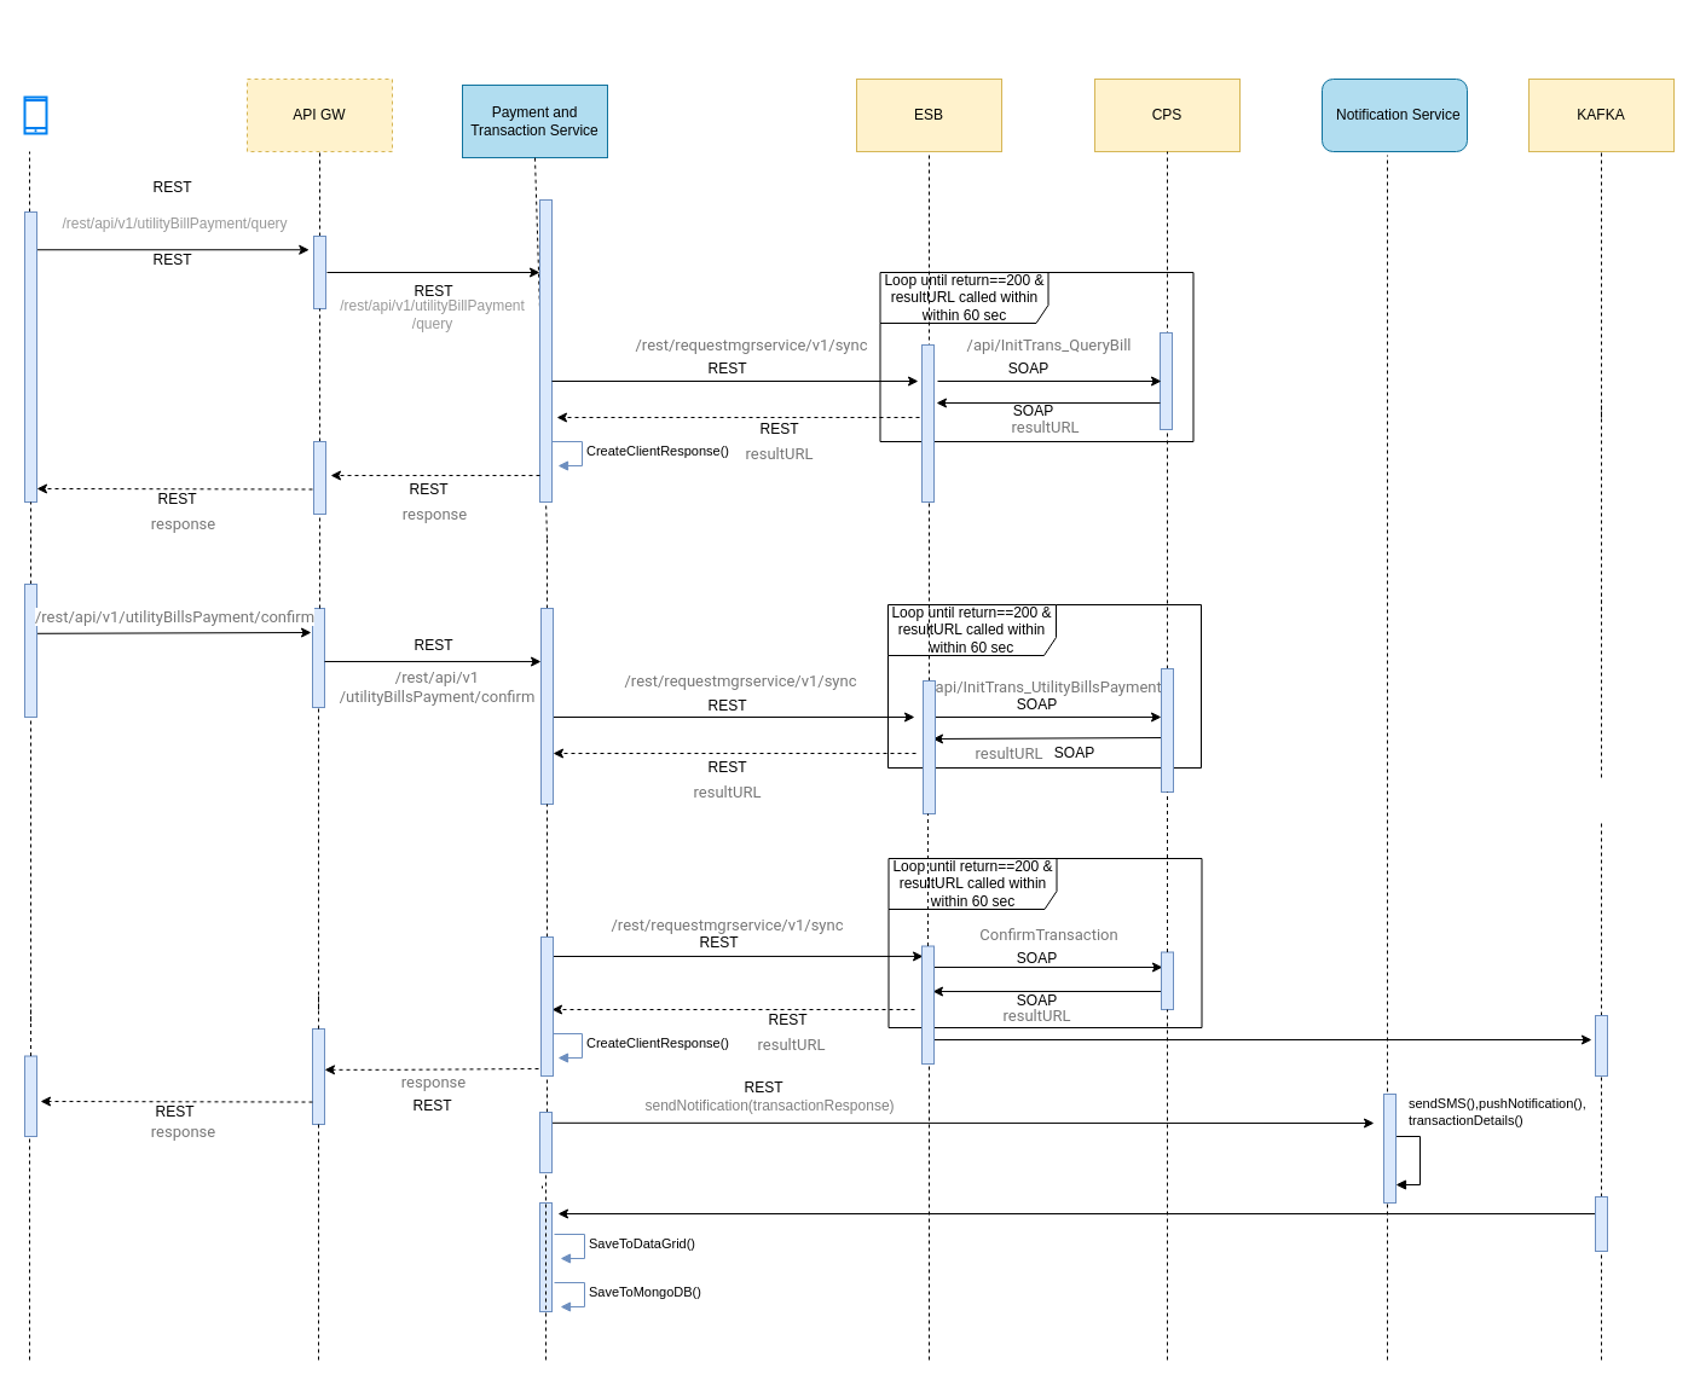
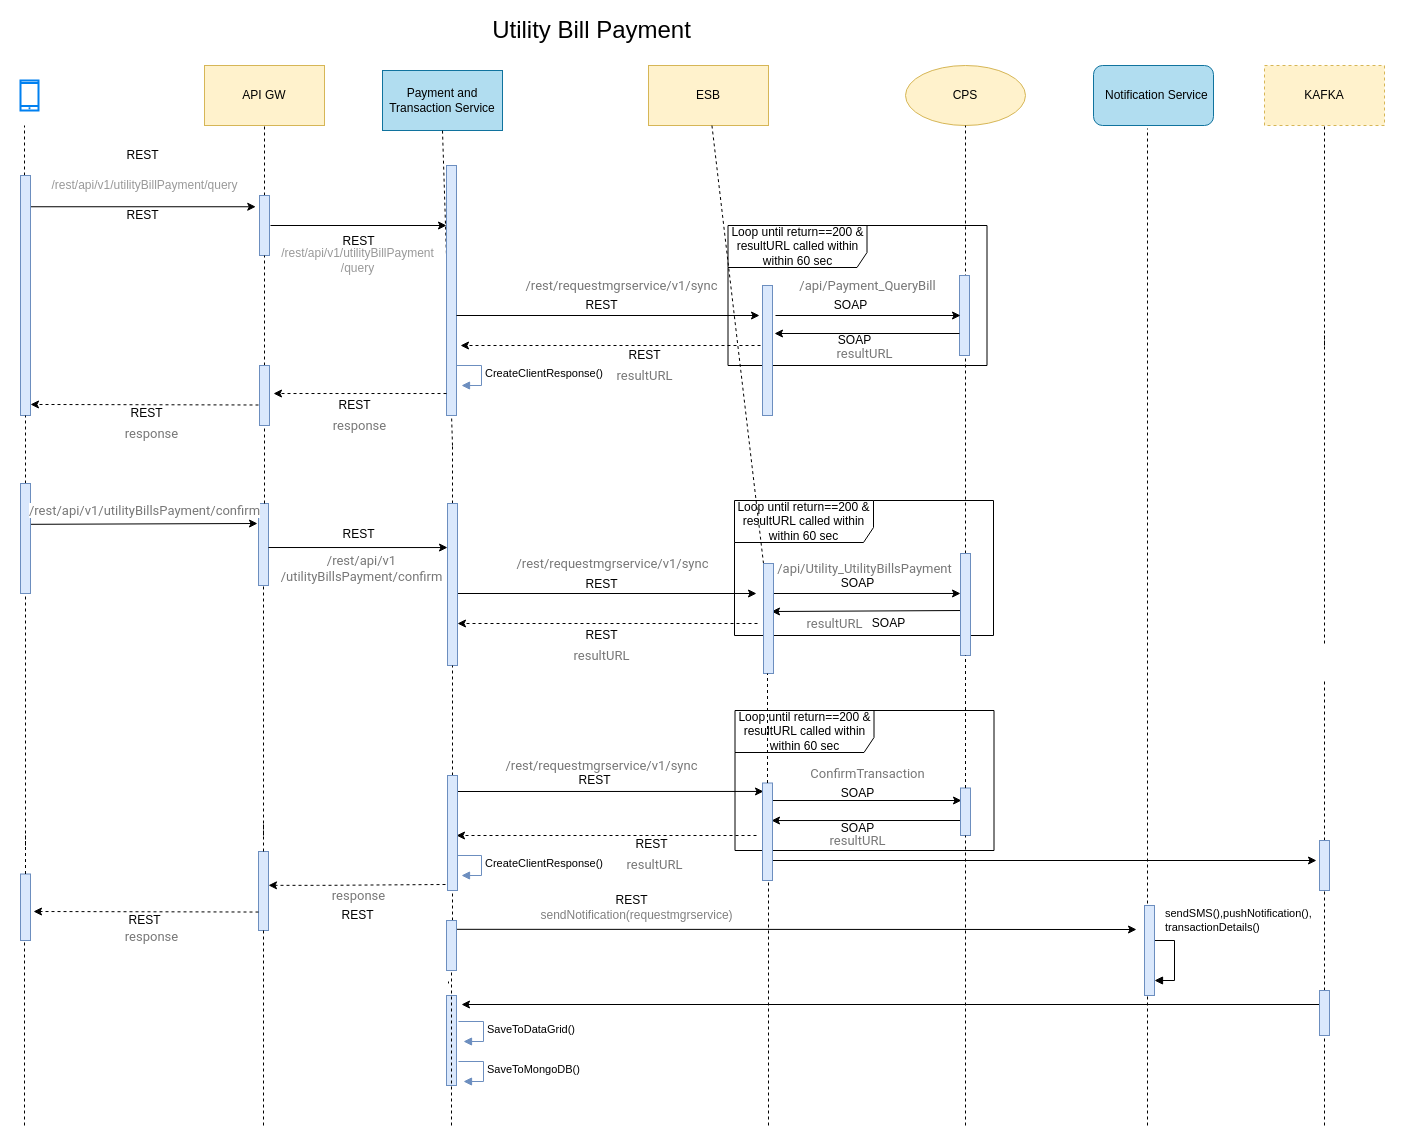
+ <mxCell id="5" value="&lt;font style=&quot;font-size: 24px&quot;&gt;Utility Bill Payment&lt;/font&gt;" style="text;html=1;align=center;verticalAlign=middle;resizable=0;points=[];autosize=1;" parent="1" vertex="1"><mxGeometry x="486" y="20" width="210" height="20" as="geometry" /></mxCell>
- <mxCell id="6" value="API GW" style="rounded=0;whiteSpace=wrap;html=1;fillColor=#fff2cc;strokeColor=#d6b656;dashed=1;" parent="1" vertex="1"><mxGeometry x="204" y="65" width="120" height="60" as="geometry" /></mxCell>
+ <mxCell id="6" value="API GW" style="rounded=0;whiteSpace=wrap;html=1;fillColor=#fff2cc;strokeColor=#d6b656;" parent="1" vertex="1"><mxGeometry x="204" y="65" width="120" height="60" as="geometry" /></mxCell>
- <mxCell id="23" value="ESB" style="rounded=0;whiteSpace=wrap;html=1;fillColor=#fff2cc;strokeColor=#d6b656;" parent="1" vertex="1"><mxGeometry x="708" y="65" width="120" height="60" as="geometry" /></mxCell>
+ <mxCell id="23" value="ESB" style="rounded=0;whiteSpace=wrap;html=1;fillColor=#fff2cc;strokeColor=#d6b656;" parent="1" vertex="1"><mxGeometry x="648" y="65" width="120" height="60" as="geometry" /></mxCell>
- <mxCell id="8" value="CPS" style="rounded=0;whiteSpace=wrap;html=1;fillColor=#fff2cc;strokeColor=#d6b656;" parent="1" vertex="1"><mxGeometry x="905" y="65" width="120" height="60" as="geometry" /></mxCell>
+ <mxCell id="8" value="CPS" style="ellipse;whiteSpace=wrap;html=1;fillColor=#fff2cc;strokeColor=#d6b656;" parent="1" vertex="1"><mxGeometry x="905" y="65" width="120" height="60" as="geometry" /></mxCell>
- <mxCell id="49" value="KAFKA" style="rounded=0;whiteSpace=wrap;html=1;fillColor=#fff2cc;strokeColor=#d6b656;" parent="1" vertex="1"><mxGeometry x="1264" y="65" width="120" height="60" as="geometry" /></mxCell>
+ <mxCell id="49" value="KAFKA" style="rounded=0;whiteSpace=wrap;html=1;fillColor=#fff2cc;strokeColor=#d6b656;dashed=1;" parent="1" vertex="1"><mxGeometry x="1264" y="65" width="120" height="60" as="geometry" /></mxCell>
- <mxCell id="63" value="&lt;span style=&quot;color: rgb(119 , 119 , 119) ; font-family: &amp;#34;roboto&amp;#34; , &amp;#34;robotodraft&amp;#34; , &amp;#34;helvetica&amp;#34; , &amp;#34;arial&amp;#34; , sans-serif ; font-size: 13px ; background-color: rgb(255 , 255 , 255)&quot;&gt;/api/&lt;/span&gt;&lt;span style=&quot;color: rgb(119 , 119 , 119) ; font-family: &amp;#34;roboto&amp;#34; , &amp;#34;robotodraft&amp;#34; , &amp;#34;helvetica&amp;#34; , &amp;#34;arial&amp;#34; , sans-serif ; font-size: 13px ; background-color: rgb(255 , 255 , 255)&quot;&gt;InitTrans_QueryBill&lt;/span&gt;" style="text;html=1;align=center;verticalAlign=middle;resizable=0;points=[];autosize=1;" parent="1" vertex="1"><mxGeometry x="792" y="275" width="150" height="20" as="geometry" /></mxCell>
+ <mxCell id="63" value="&lt;span style=&quot;color: rgb(119 , 119 , 119) ; font-family: &amp;#34;roboto&amp;#34; , &amp;#34;robotodraft&amp;#34; , &amp;#34;helvetica&amp;#34; , &amp;#34;arial&amp;#34; , sans-serif ; font-size: 13px ; background-color: rgb(255 , 255 , 255)&quot;&gt;/api/&lt;/span&gt;&lt;span style=&quot;color: rgb(119 , 119 , 119) ; font-family: &amp;#34;roboto&amp;#34; , &amp;#34;robotodraft&amp;#34; , &amp;#34;helvetica&amp;#34; , &amp;#34;arial&amp;#34; , sans-serif ; font-size: 13px ; background-color: rgb(255 , 255 , 255)&quot;&gt;Payment_QueryBill&lt;/span&gt;" style="text;html=1;align=center;verticalAlign=middle;resizable=0;points=[];autosize=1;" parent="1" vertex="1"><mxGeometry x="792" y="275" width="150" height="20" as="geometry" /></mxCell>
- <mxCell id="17" value="&lt;span style=&quot;color: rgb(119 , 119 , 119) ; font-family: &amp;#34;roboto&amp;#34; , &amp;#34;robotodraft&amp;#34; , &amp;#34;helvetica&amp;#34; , &amp;#34;arial&amp;#34; , sans-serif ; font-size: 13px ; background-color: rgb(255 , 255 , 255)&quot;&gt;/api/&lt;/span&gt;&lt;span style=&quot;color: rgb(119 , 119 , 119) ; font-family: &amp;#34;roboto&amp;#34; , &amp;#34;robotodraft&amp;#34; , &amp;#34;helvetica&amp;#34; , &amp;#34;arial&amp;#34; , sans-serif ; font-size: 13px ; background-color: rgb(255 , 255 , 255)&quot;&gt;InitTrans_UtilityBillsPayment&lt;/span&gt;" style="text;html=1;align=center;verticalAlign=middle;resizable=0;points=[];autosize=1;" parent="1" vertex="1"><mxGeometry x="764" y="558" width="200" height="20" as="geometry" /></mxCell>
+ <mxCell id="17" value="&lt;span style=&quot;color: rgb(119 , 119 , 119) ; font-family: &amp;#34;roboto&amp;#34; , &amp;#34;robotodraft&amp;#34; , &amp;#34;helvetica&amp;#34; , &amp;#34;arial&amp;#34; , sans-serif ; font-size: 13px ; background-color: rgb(255 , 255 , 255)&quot;&gt;/api/&lt;/span&gt;&lt;span style=&quot;color: rgb(119 , 119 , 119) ; font-family: &amp;#34;roboto&amp;#34; , &amp;#34;robotodraft&amp;#34; , &amp;#34;helvetica&amp;#34; , &amp;#34;arial&amp;#34; , sans-serif ; font-size: 13px ; background-color: rgb(255 , 255 , 255)&quot;&gt;Utility_UtilityBillsPayment&lt;/span&gt;" style="text;html=1;align=center;verticalAlign=middle;resizable=0;points=[];autosize=1;" parent="1" vertex="1"><mxGeometry x="764" y="558" width="200" height="20" as="geometry" /></mxCell>
- <mxCell id="19" value="&lt;font color=&quot;#808080&quot;&gt;sendNotification(transactionResponse)&lt;/font&gt;" style="text;html=1;align=center;verticalAlign=middle;resizable=0;points=[];autosize=1;" parent="1" vertex="1"><mxGeometry x="526" y="905" width="220" height="20" as="geometry" /></mxCell>
+ <mxCell id="19" value="&lt;font color=&quot;#808080&quot;&gt;sendNotification(requestmgrservice)&lt;/font&gt;" style="text;html=1;align=center;verticalAlign=middle;resizable=0;points=[];autosize=1;" parent="1" vertex="1"><mxGeometry x="526" y="905" width="220" height="20" as="geometry" /></mxCell>
